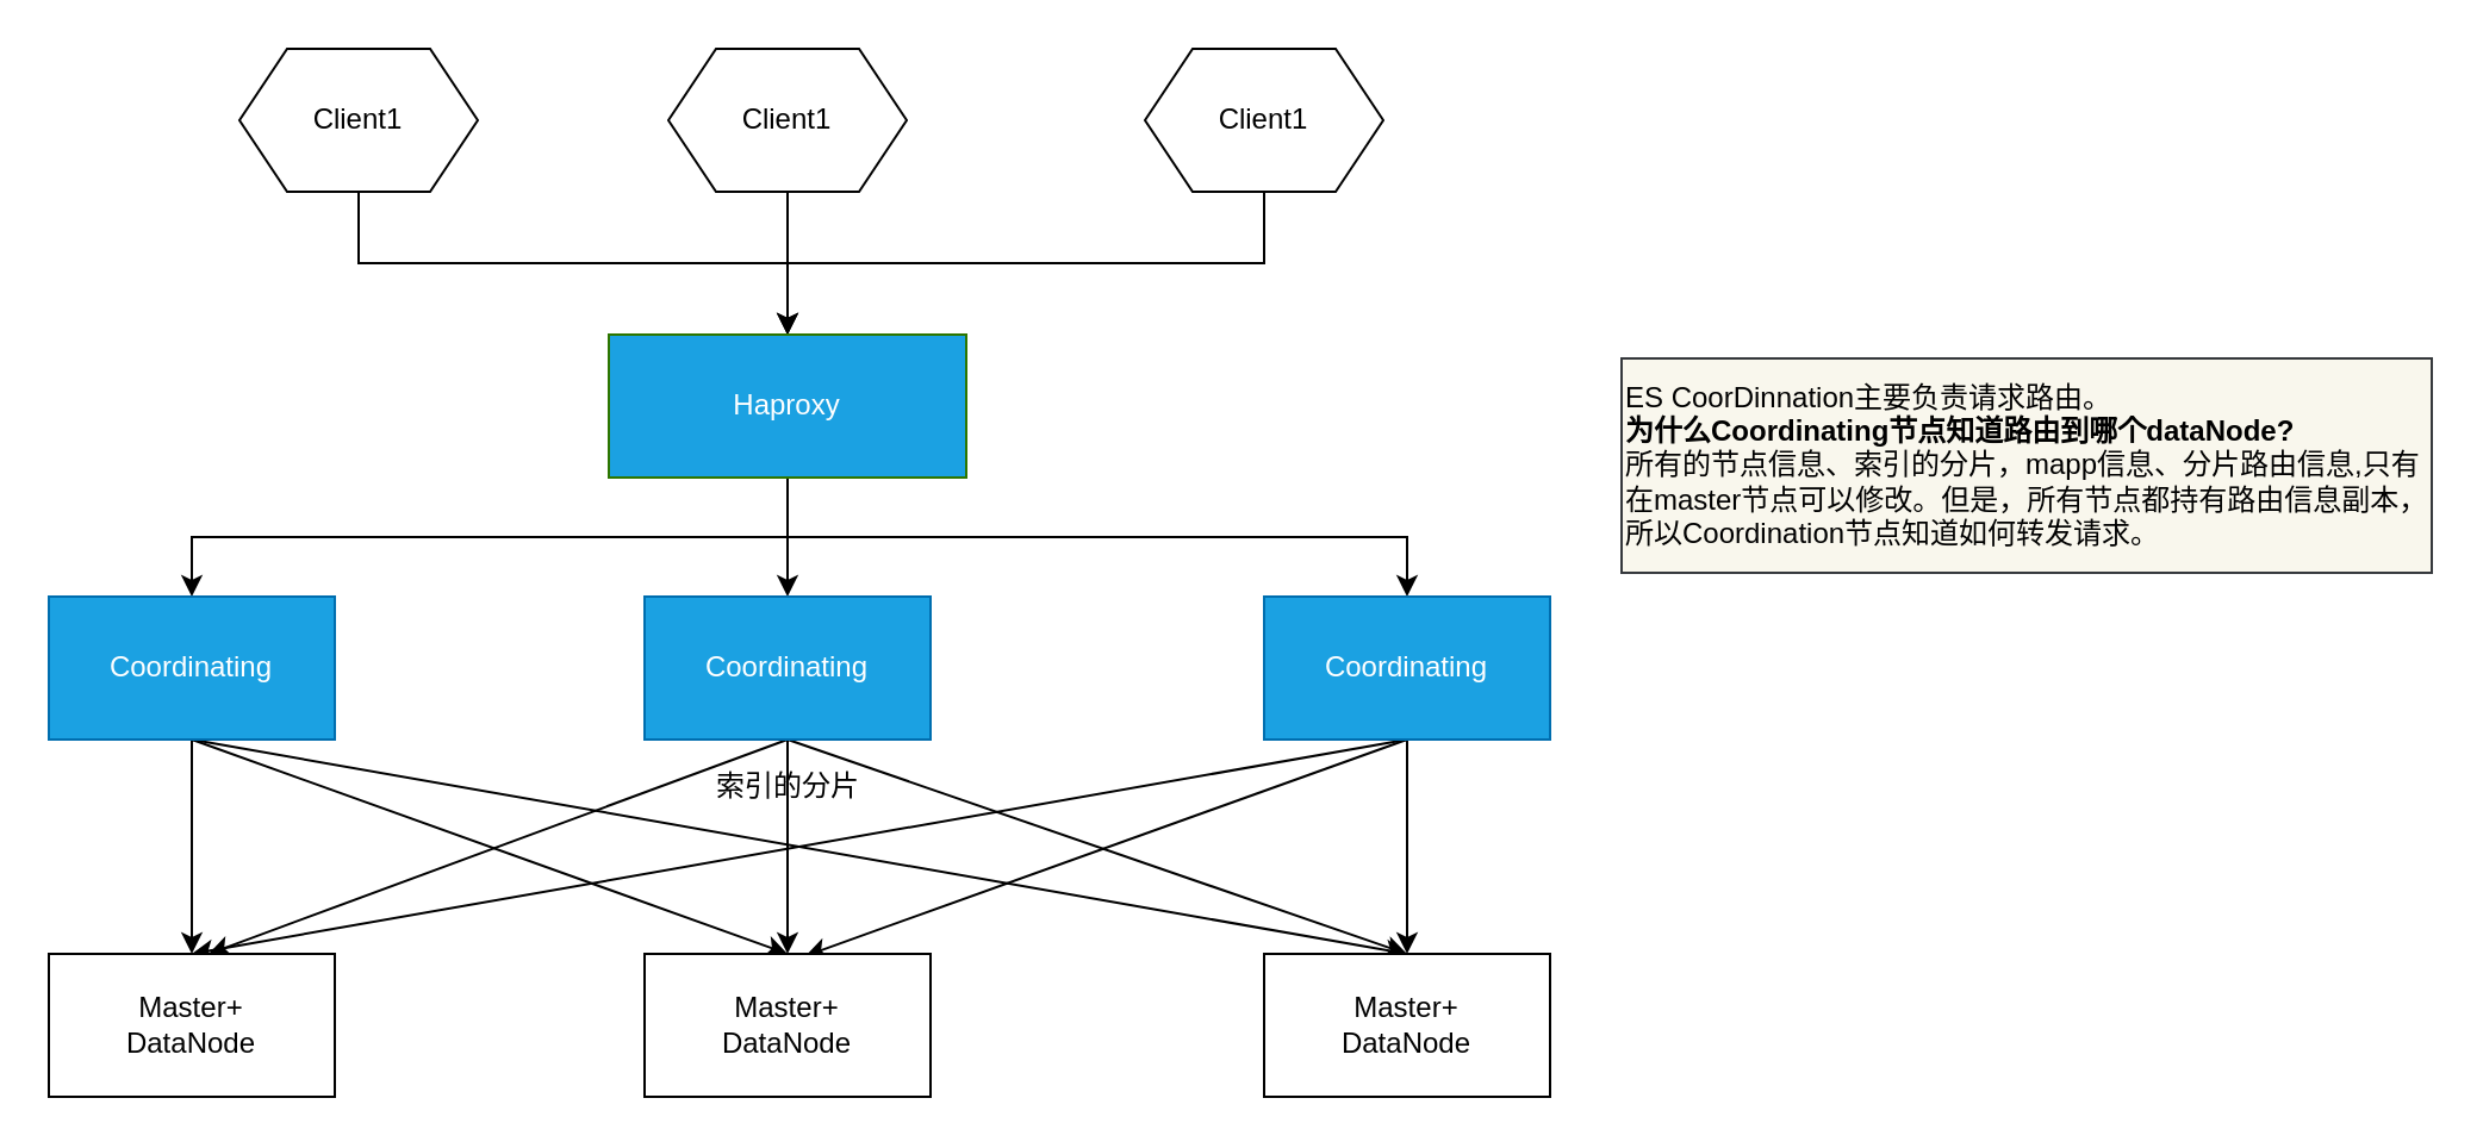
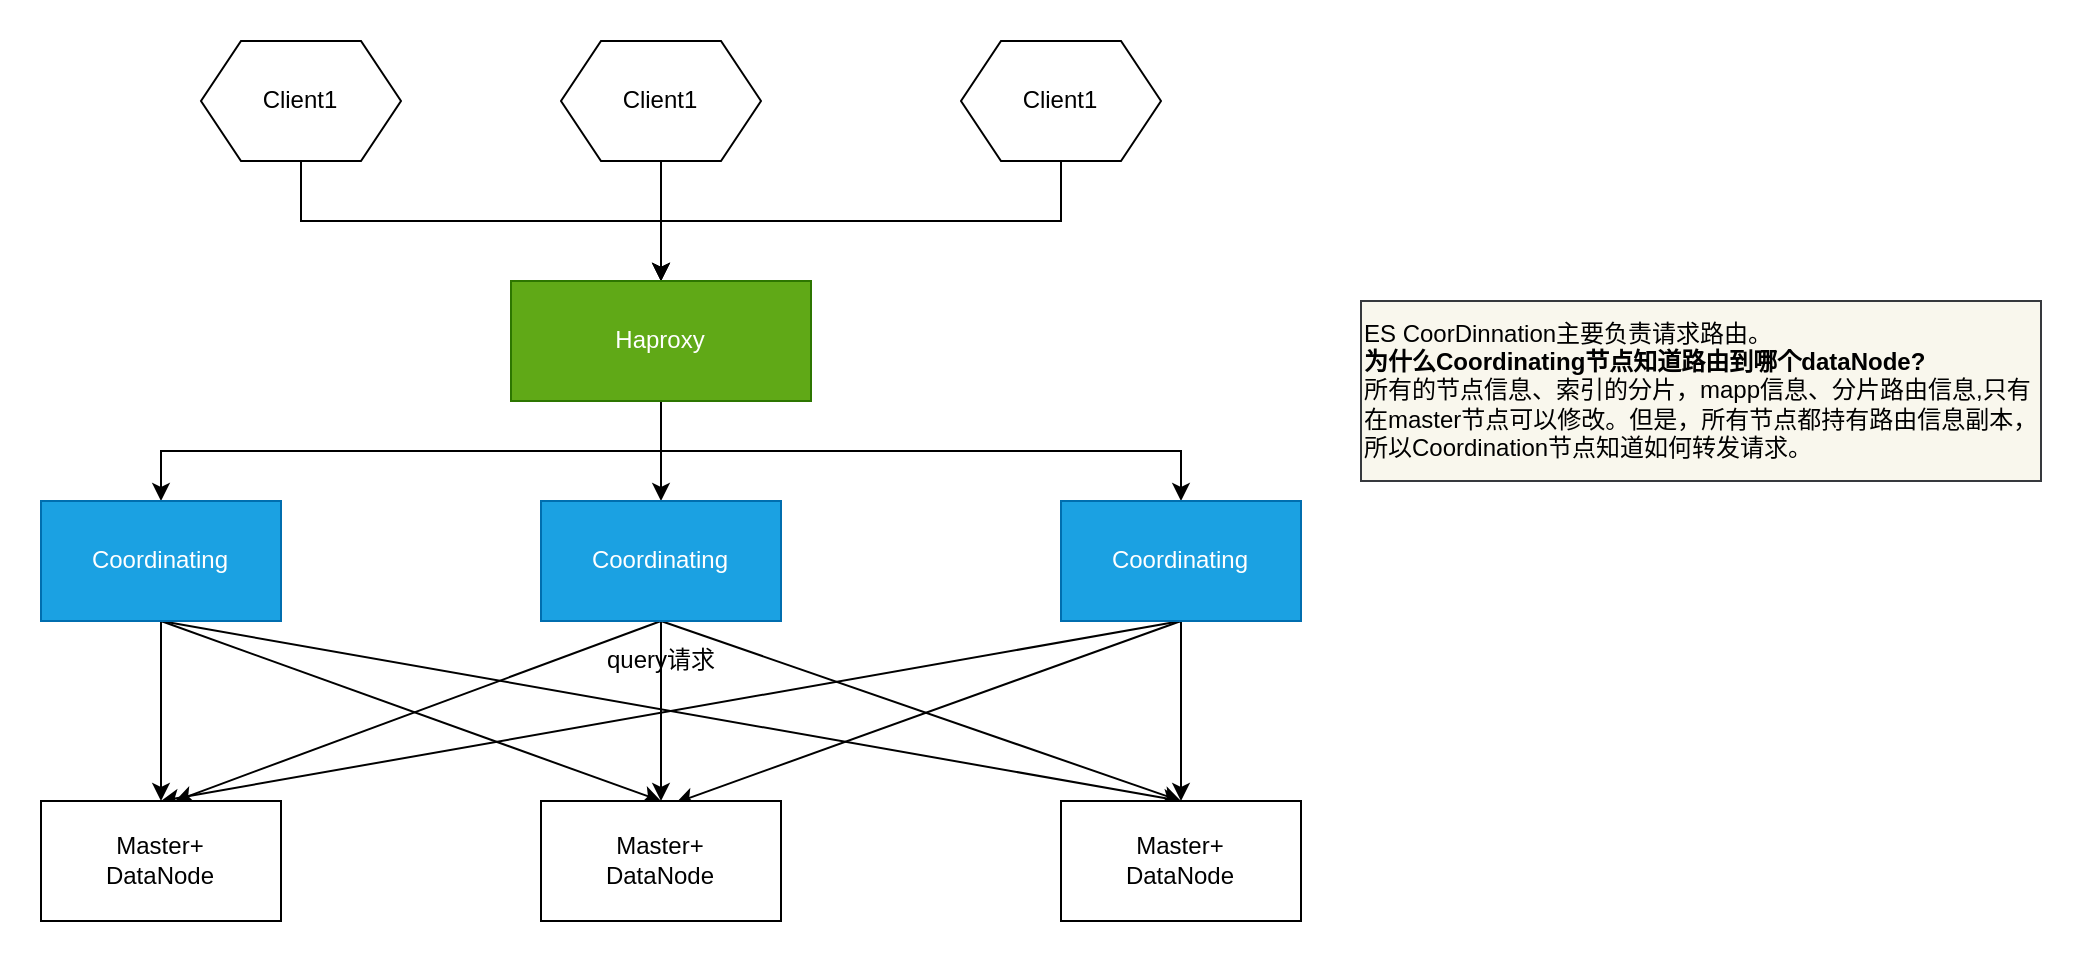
- <mxCell id="11" value="Haproxy" style="rounded=0;whiteSpace=wrap;html=1;fillColor=#1ba1e2;fontColor=#ffffff;strokeColor=#2D7600;" vertex="1" parent="1"><mxGeometry x="255" y="140" width="150" height="60" as="geometry" /></mxCell>
+ <mxCell id="11" value="Haproxy" style="rounded=0;whiteSpace=wrap;html=1;fillColor=#60a917;fontColor=#ffffff;strokeColor=#2D7600;" vertex="1" parent="1"><mxGeometry x="255" y="140" width="150" height="60" as="geometry" /></mxCell>
- <mxCell id="28" value="索引的分片" style="text;html=1;align=center;verticalAlign=middle;resizable=0;points=[];autosize=1;strokeColor=none;fillColor=none;" vertex="1" parent="1"><mxGeometry x="295" y="320" width="70" height="20" as="geometry" /></mxCell>
+ <mxCell id="28" value="query请求" style="text;html=1;align=center;verticalAlign=middle;resizable=0;points=[];autosize=1;strokeColor=none;fillColor=none;" vertex="1" parent="1"><mxGeometry x="295" y="320" width="70" height="20" as="geometry" /></mxCell>
